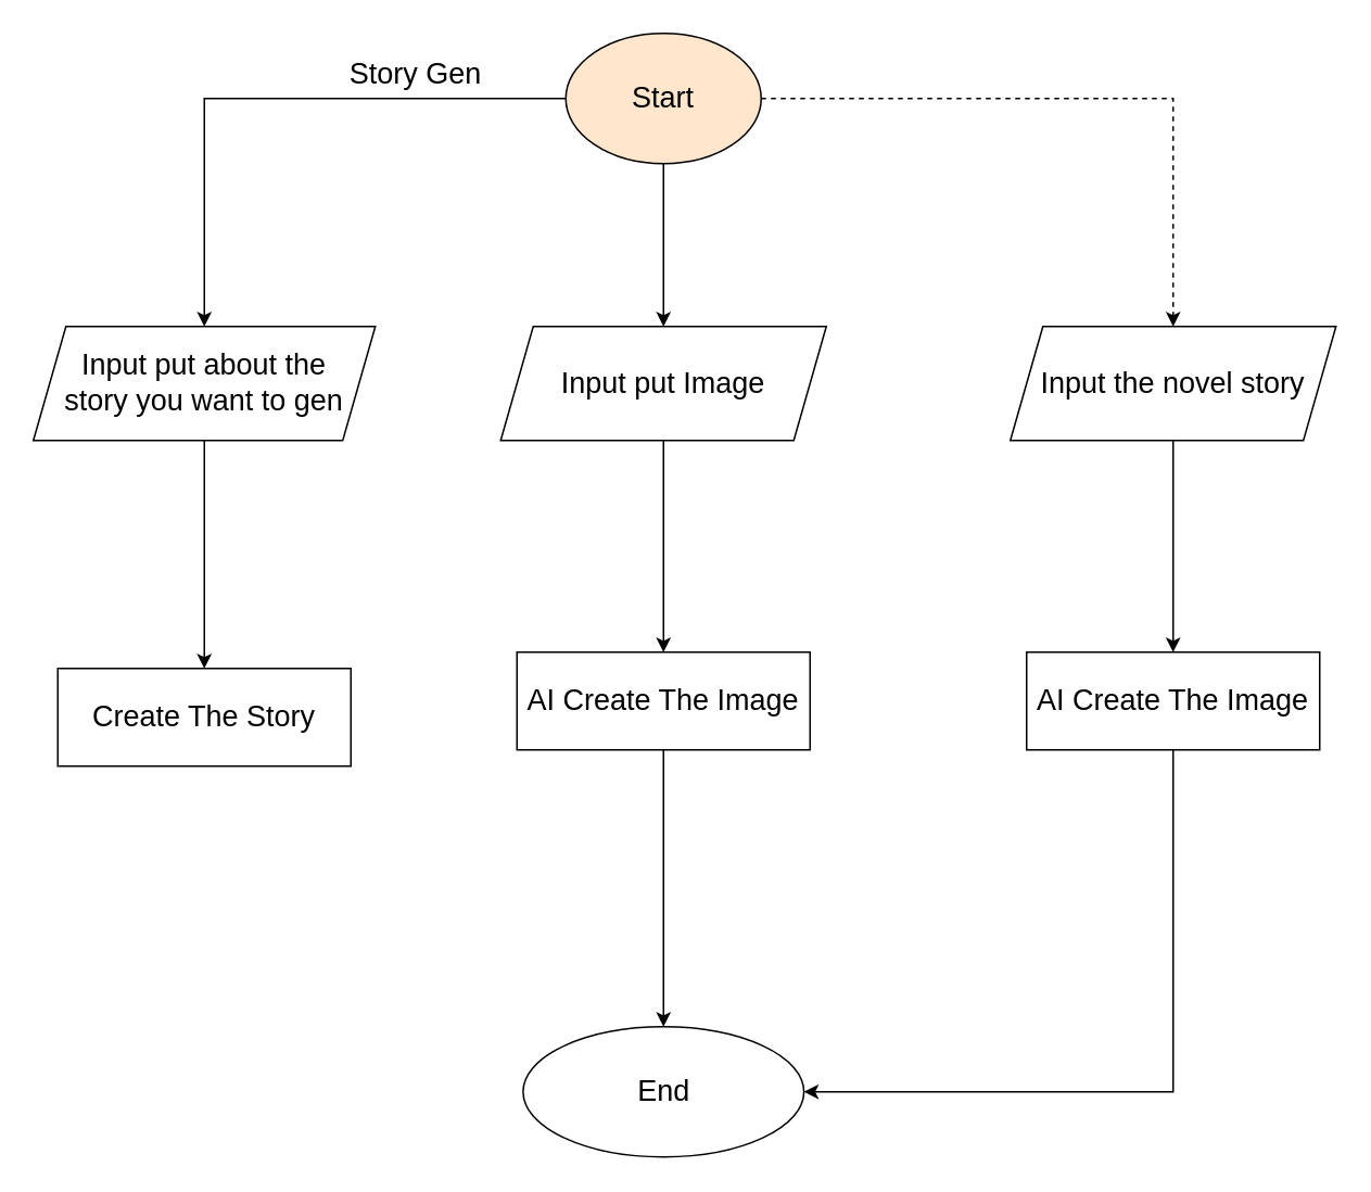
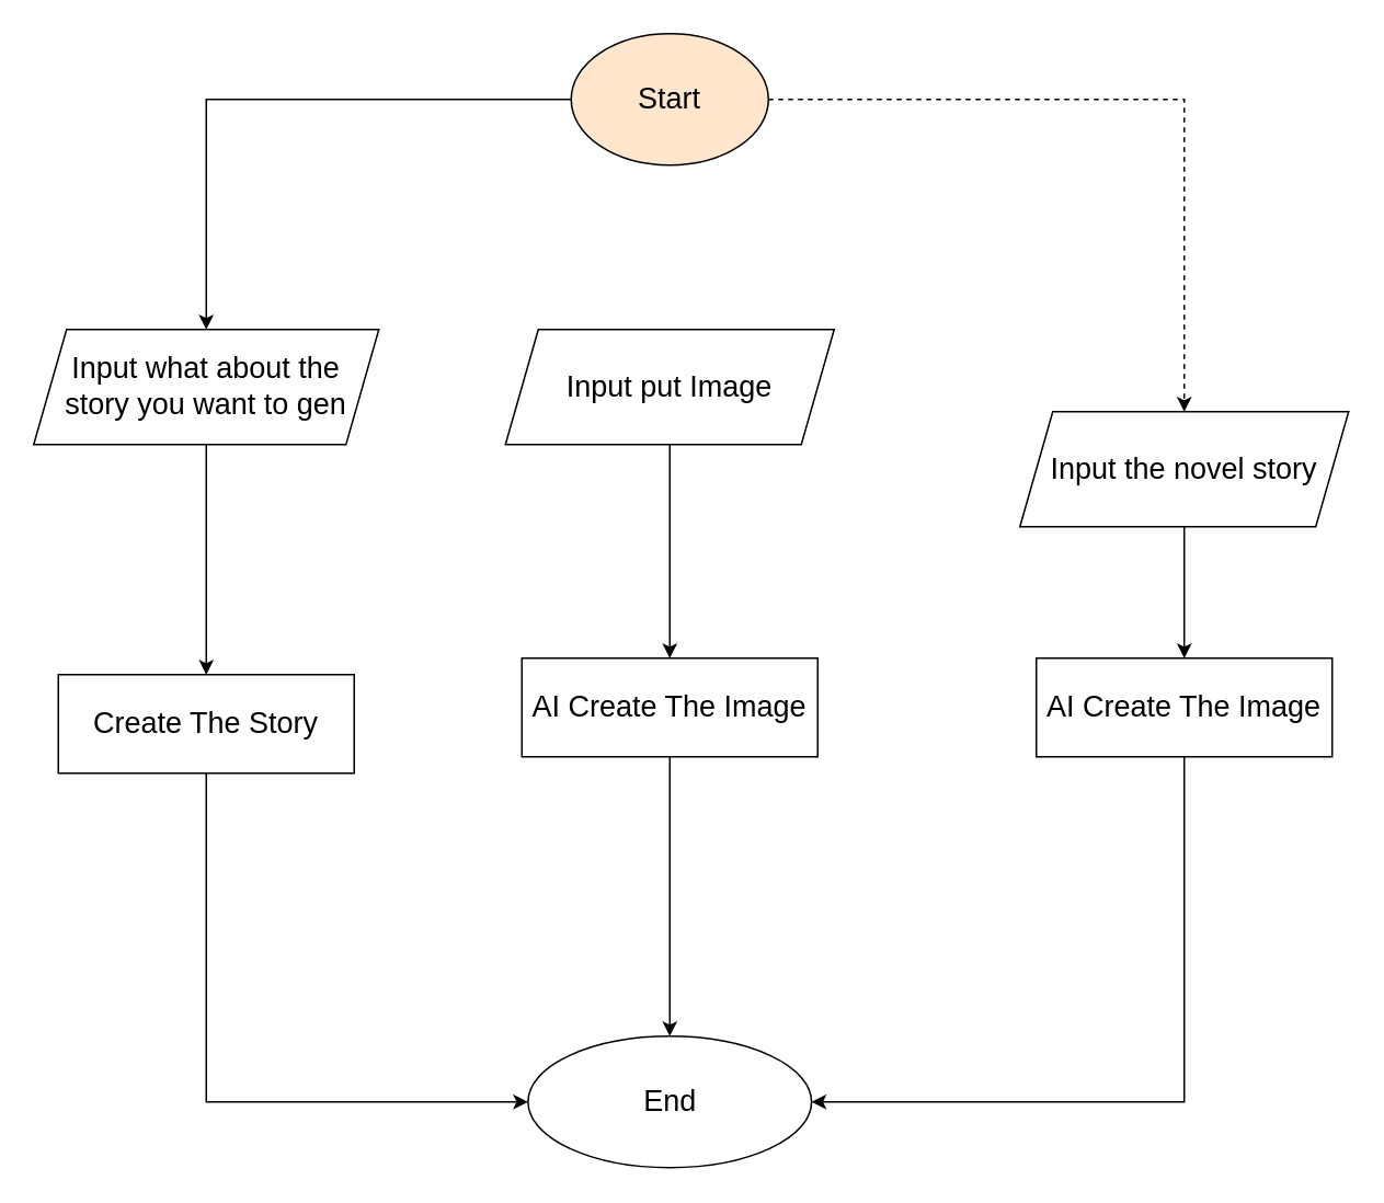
- <mxCell id="15" value="&lt;font style=&quot;font-size: 18px;&quot;&gt;Story Gen&lt;/font&gt;" style="text;html=1;align=center;verticalAlign=middle;whiteSpace=wrap;rounded=0;" parent="1" vertex="1"><mxGeometry x="180" y="30" width="150" height="30" as="geometry" /></mxCell>
- <mxCell id="4" style="edgeStyle=orthogonalEdgeStyle;rounded=0;orthogonalLoop=1;jettySize=auto;html=1;entryX=0.5;entryY=0;entryDx=0;entryDy=0;" parent="1" source="5" target="17" edge="1"><mxGeometry relative="1" as="geometry" /></mxCell>
- <mxCell id="13" value="&lt;font style=&quot;font-size: 18px;&quot;&gt;Input put about&amp;nbsp;&lt;/font&gt;&lt;span style=&quot;font-size: 18px; background-color: transparent; color: light-dark(rgb(0, 0, 0), rgb(255, 255, 255));&quot;&gt;the&lt;/span&gt;&lt;div&gt;&lt;span style=&quot;font-size: 18px; background-color: transparent; color: light-dark(rgb(0, 0, 0), rgb(255, 255, 255));&quot;&gt;story you want to gen&lt;/span&gt;&lt;/div&gt;" style="shape=parallelogram;perimeter=parallelogramPerimeter;whiteSpace=wrap;html=1;fixedSize=1;" parent="1" vertex="1"><mxGeometry x="20" y="200" width="210" height="70" as="geometry" /></mxCell>
+ <mxCell id="13" value="&lt;font style=&quot;font-size: 18px;&quot;&gt;Input what about&amp;nbsp;&lt;/font&gt;&lt;span style=&quot;font-size: 18px; background-color: transparent; color: light-dark(rgb(0, 0, 0), rgb(255, 255, 255));&quot;&gt;the&lt;/span&gt;&lt;div&gt;&lt;span style=&quot;font-size: 18px; background-color: transparent; color: light-dark(rgb(0, 0, 0), rgb(255, 255, 255));&quot;&gt;story you want to gen&lt;/span&gt;&lt;/div&gt;" style="shape=parallelogram;perimeter=parallelogramPerimeter;whiteSpace=wrap;html=1;fixedSize=1;" parent="1" vertex="1"><mxGeometry x="20" y="200" width="210" height="70" as="geometry" /></mxCell>
- <mxCell id="7" value="&lt;font style=&quot;font-size: 18px;&quot;&gt;Input the novel story&lt;/font&gt;" style="shape=parallelogram;perimeter=parallelogramPerimeter;whiteSpace=wrap;html=1;fixedSize=1;" parent="1" vertex="1"><mxGeometry x="620" y="200" width="200" height="70" as="geometry" /></mxCell>
+ <mxCell id="7" value="&lt;font style=&quot;font-size: 18px;&quot;&gt;Input the novel story&lt;/font&gt;" style="shape=parallelogram;perimeter=parallelogramPerimeter;whiteSpace=wrap;html=1;fixedSize=1;" parent="1" vertex="1"><mxGeometry x="620" y="250" width="200" height="70" as="geometry" /></mxCell>
+ <mxCell id="10" style="edgeStyle=orthogonalEdgeStyle;rounded=0;orthogonalLoop=1;jettySize=auto;html=1;exitX=0.5;exitY=1;exitDx=0;exitDy=0;" parent="1" source="14" target="11" edge="1"><mxGeometry relative="1" as="geometry"><Array as="points"><mxPoint x="125" y="670" /></Array></mxGeometry></mxCell>
